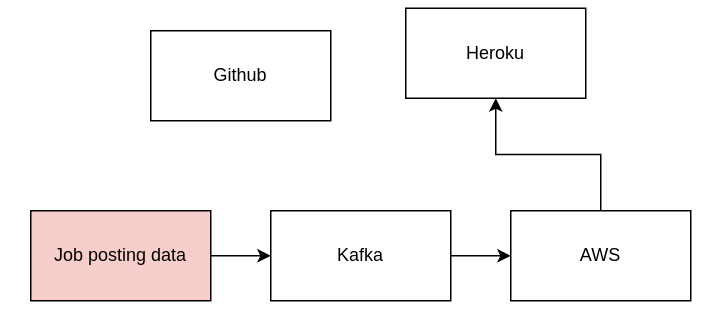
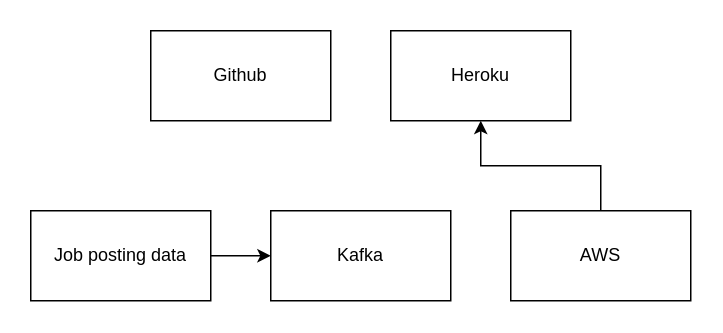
- <mxCell id="3" value="Heroku" style="rounded=0;whiteSpace=wrap;html=1;" vertex="1" parent="1"><mxGeometry x="270" y="5" width="120" height="60" as="geometry" /></mxCell>
+ <mxCell id="3" value="Heroku" style="rounded=0;whiteSpace=wrap;html=1;" vertex="1" parent="1"><mxGeometry x="260" y="20" width="120" height="60" as="geometry" /></mxCell>
- <mxCell id="9" value="Job posting data" style="rounded=0;whiteSpace=wrap;html=1;fillColor=#f8cecc;" vertex="1" parent="1"><mxGeometry x="20" y="140" width="120" height="60" as="geometry" /></mxCell>
+ <mxCell id="9" value="Job posting data" style="rounded=0;whiteSpace=wrap;html=1;" vertex="1" parent="1"><mxGeometry x="20" y="140" width="120" height="60" as="geometry" /></mxCell>
- <mxCell id="6" style="edgeStyle=orthogonalEdgeStyle;rounded=0;orthogonalLoop=1;jettySize=auto;html=1;exitX=1;exitY=0.5;exitDx=0;exitDy=0;entryX=0;entryY=0.5;entryDx=0;entryDy=0;" edge="1" parent="1" source="7" target="5"><mxGeometry relative="1" as="geometry" /></mxCell>
